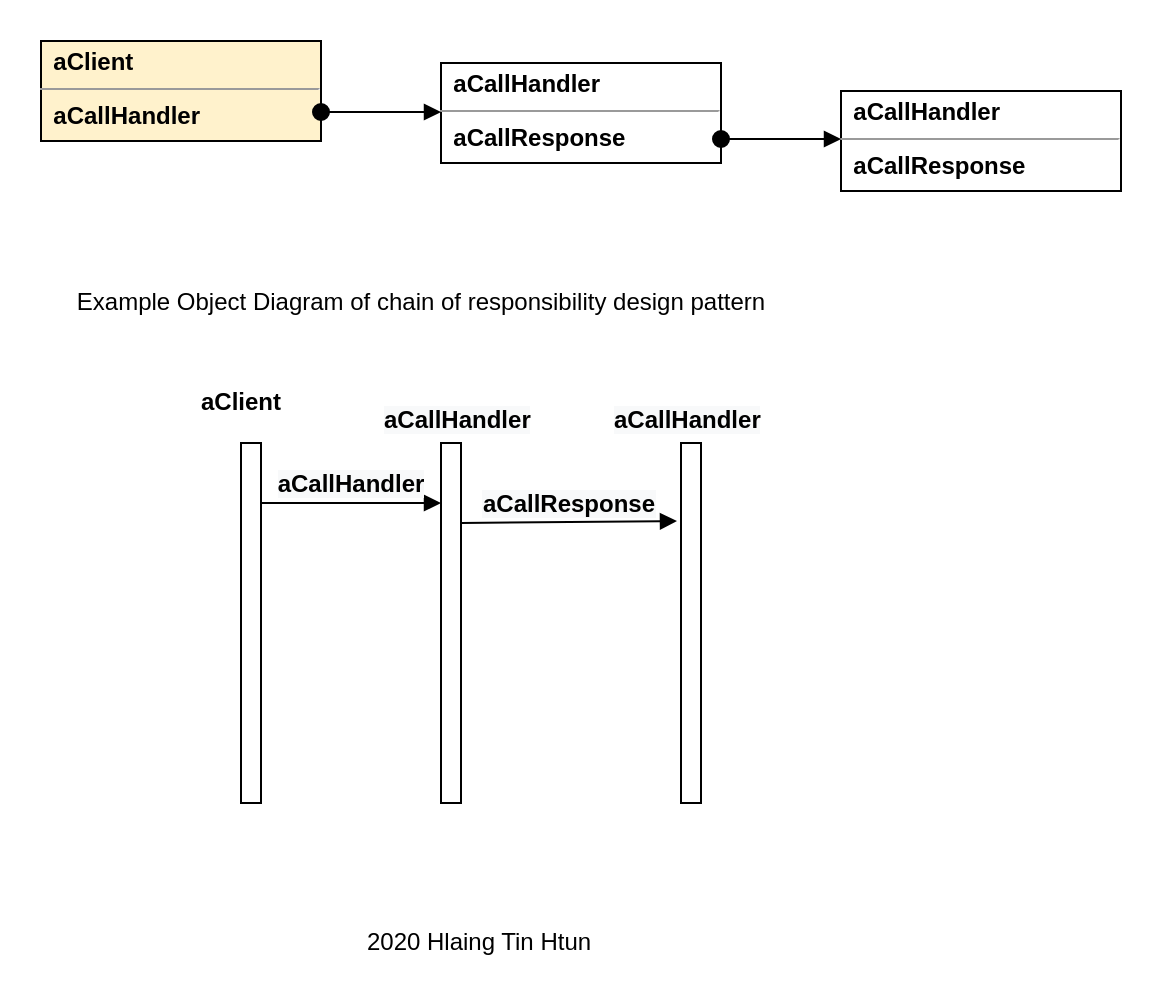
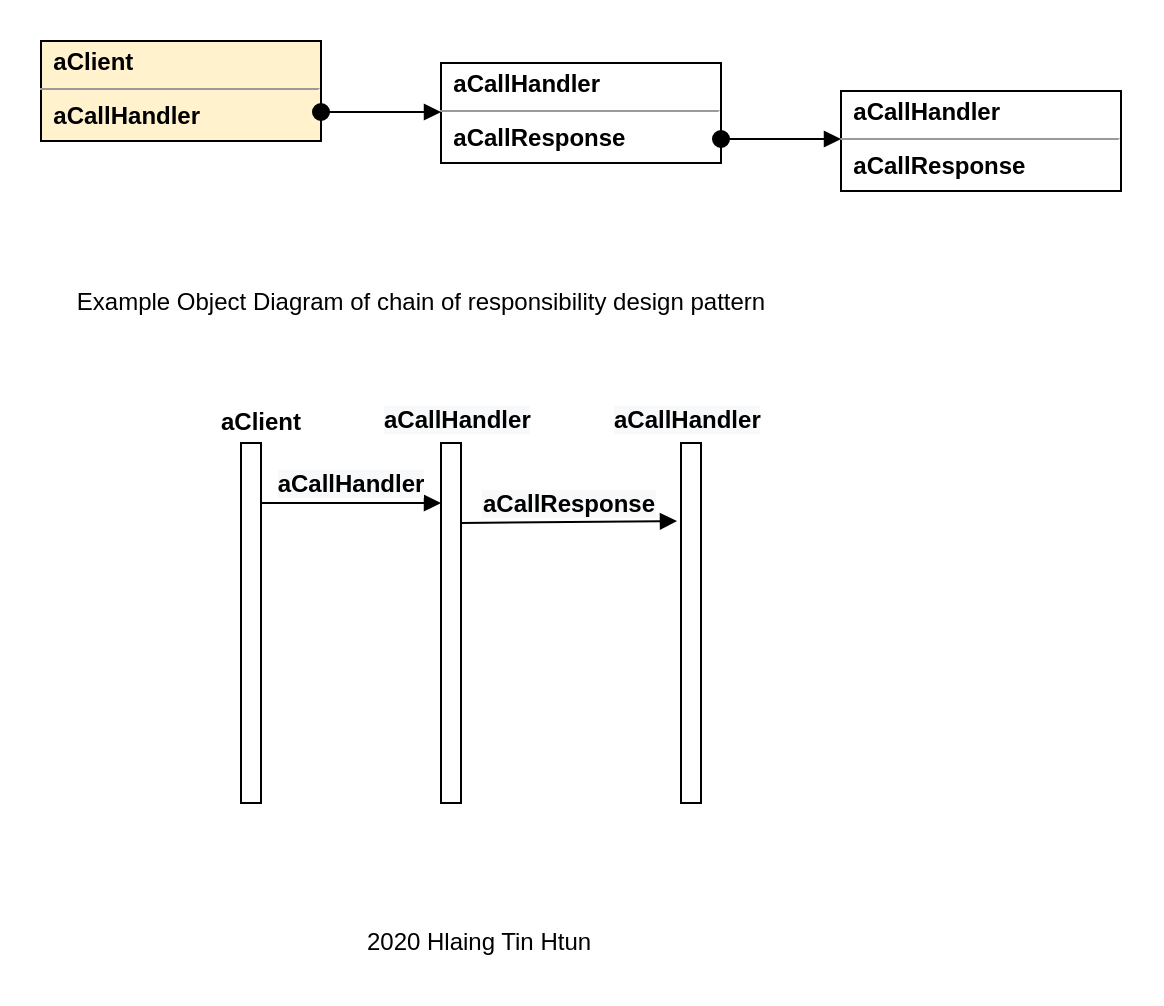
- <mxCell id="14" value="&lt;b style=&quot;text-align: justify&quot;&gt;aClient&lt;/b&gt;" style="text;html=1;align=center;verticalAlign=middle;resizable=0;points=[];autosize=1;" vertex="1" parent="1"><mxGeometry x="90" y="191" width="60" height="20" as="geometry" /></mxCell>
+ <mxCell id="14" value="&lt;b style=&quot;text-align: justify&quot;&gt;aClient&lt;/b&gt;" style="text;html=1;align=center;verticalAlign=middle;resizable=0;points=[];autosize=1;" vertex="1" parent="1"><mxGeometry x="100" y="201" width="60" height="20" as="geometry" /></mxCell>
